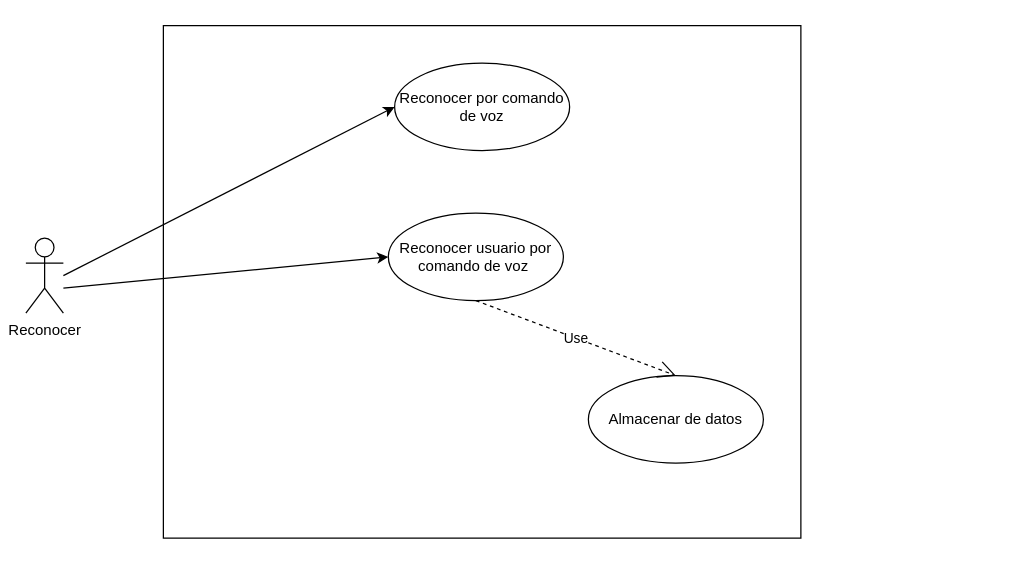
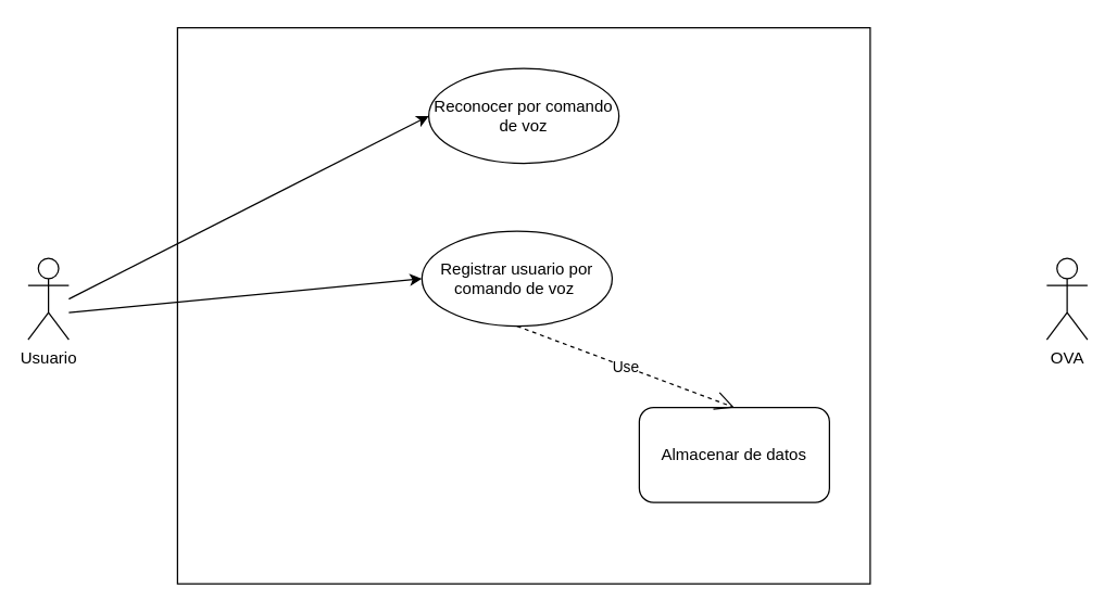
- <mxCell id="7" value="Reconocer usuario por comando de voz&amp;nbsp;" style="ellipse;whiteSpace=wrap;html=1;" vertex="1" parent="1"><mxGeometry x="310" y="170" width="140" height="70" as="geometry" /></mxCell>
+ <mxCell id="7" value="Registrar usuario por comando de voz&amp;nbsp;" style="ellipse;whiteSpace=wrap;html=1;" vertex="1" parent="1"><mxGeometry x="310" y="170" width="140" height="70" as="geometry" /></mxCell>
+ <mxCell id="6" value="OVA" style="shape=umlActor;verticalLabelPosition=bottom;verticalAlign=top;html=1;" vertex="1" parent="1"><mxGeometry x="770" y="190" width="30" height="60" as="geometry" /></mxCell>
- <mxCell id="2" value="Reconocer" style="shape=umlActor;verticalLabelPosition=bottom;verticalAlign=top;html=1;outlineConnect=0;" vertex="1" parent="1"><mxGeometry x="20" y="190" width="30" height="60" as="geometry" /></mxCell>
+ <mxCell id="2" value="Usuario" style="shape=umlActor;verticalLabelPosition=bottom;verticalAlign=top;html=1;outlineConnect=0;" vertex="1" parent="1"><mxGeometry x="20" y="190" width="30" height="60" as="geometry" /></mxCell>
- <mxCell id="5" value="Almacenar de datos" style="ellipse;whiteSpace=wrap;html=1;" vertex="1" parent="1"><mxGeometry x="470" y="300" width="140" height="70" as="geometry" /></mxCell>
+ <mxCell id="5" value="Almacenar de datos" style="whiteSpace=wrap;html=1;rounded=1;" vertex="1" parent="1"><mxGeometry x="470" y="300" width="140" height="70" as="geometry" /></mxCell>
